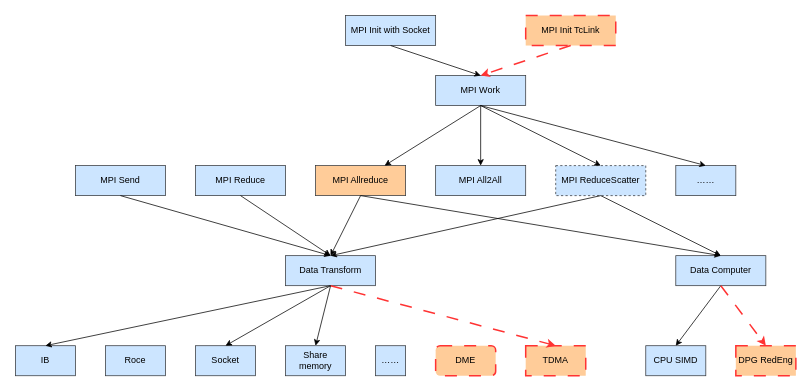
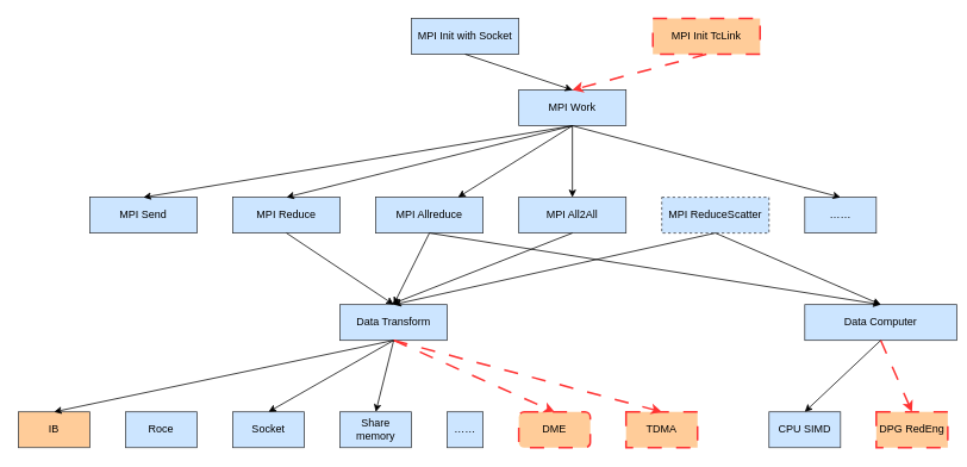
- <mxCell id="41" value="MPI Init TcLink" style="rounded=0;whiteSpace=wrap;html=1;dashed=1;dashPattern=8 8;strokeWidth=2;strokeColor=#FF3333;fillColor=#ffcc99;" vertex="1" parent="1"><mxGeometry x="700" y="20" width="120" height="40" as="geometry" /></mxCell>
+ <mxCell id="41" value="MPI Init TcLink" style="rounded=0;whiteSpace=wrap;html=1;dashed=1;dashPattern=8 8;strokeWidth=2;strokeColor=#FF3333;fillColor=#ffcc99;" vertex="1" parent="1"><mxGeometry x="730" y="20" width="120" height="40" as="geometry" /></mxCell>
- <mxCell id="22" value="" style="endArrow=classic;html=1;rounded=0;exitX=0.5;exitY=1;exitDx=0;exitDy=0;entryX=0.5;entryY=0;entryDx=0;entryDy=0;" edge="1" parent="1" source="3" target="21"><mxGeometry width="50" height="50" relative="1" as="geometry"><mxPoint x="490" y="130" as="sourcePoint" /><mxPoint x="650" y="230" as="targetPoint" /></mxGeometry></mxCell>
+ <mxCell id="9" value="" style="endArrow=classic;html=1;rounded=0;exitX=0.5;exitY=1;exitDx=0;exitDy=0;entryX=0.5;entryY=0;entryDx=0;entryDy=0;" edge="1" parent="1" source="3" target="4"><mxGeometry width="50" height="50" relative="1" as="geometry"><mxPoint x="460" y="130" as="sourcePoint" /><mxPoint x="510" y="80" as="targetPoint" /></mxGeometry></mxCell>
+ <mxCell id="10" value="" style="endArrow=classic;html=1;rounded=0;exitX=0.5;exitY=1;exitDx=0;exitDy=0;entryX=0.5;entryY=0;entryDx=0;entryDy=0;" edge="1" parent="1" source="3" target="5"><mxGeometry width="50" height="50" relative="1" as="geometry"><mxPoint x="490" y="130" as="sourcePoint" /><mxPoint x="170" y="230" as="targetPoint" /></mxGeometry></mxCell>
- <mxCell id="6" value="MPI Allreduce" style="rounded=0;whiteSpace=wrap;html=1;fillColor=#ffcc99;strokeColor=#36393d;" vertex="1" parent="1"><mxGeometry x="420" y="220" width="120" height="40" as="geometry" /></mxCell>
+ <mxCell id="6" value="MPI Allreduce" style="rounded=0;whiteSpace=wrap;html=1;fillColor=#cce5ff;strokeColor=#36393d;" vertex="1" parent="1"><mxGeometry x="420" y="220" width="120" height="40" as="geometry" /></mxCell>
+ <mxCell id="18" value="" style="endArrow=classic;html=1;rounded=0;exitX=0.5;exitY=1;exitDx=0;exitDy=0;entryX=0.479;entryY=-0.01;entryDx=0;entryDy=0;entryPerimeter=0;" edge="1" parent="1" source="7" target="14"><mxGeometry width="50" height="50" relative="1" as="geometry"><mxPoint x="490" y="270" as="sourcePoint" /><mxPoint x="570" y="350" as="targetPoint" /></mxGeometry></mxCell>
- <mxCell id="16" value="" style="endArrow=classic;html=1;rounded=0;exitX=0.5;exitY=1;exitDx=0;exitDy=0;entryX=0.5;entryY=0;entryDx=0;entryDy=0;" edge="1" parent="1" source="4" target="14"><mxGeometry width="50" height="50" relative="1" as="geometry"><mxPoint x="480" y="180" as="sourcePoint" /><mxPoint x="530" y="130" as="targetPoint" /></mxGeometry></mxCell>
- <mxCell id="15" value="Data Computer" style="rounded=0;whiteSpace=wrap;html=1;fillColor=#cce5ff;strokeColor=#36393d;" vertex="1" parent="1"><mxGeometry x="900" y="340" width="120" height="40" as="geometry" /></mxCell>
+ <mxCell id="15" value="Data Computer" style="rounded=0;whiteSpace=wrap;html=1;fillColor=#cce5ff;strokeColor=#36393d;" vertex="1" parent="1"><mxGeometry x="900" y="340" width="170" height="40" as="geometry" /></mxCell>
+ <mxCell id="31" value="" style="endArrow=classic;html=1;rounded=0;entryX=0.5;entryY=0;entryDx=0;entryDy=0;exitX=0.5;exitY=1;exitDx=0;exitDy=0;strokeWidth=2;dashed=1;dashPattern=8 8;fillColor=#e51400;strokeColor=#FF3333;" edge="1" parent="1" source="14" target="27"><mxGeometry width="50" height="50" relative="1" as="geometry"><mxPoint x="450" y="390" as="sourcePoint" /><mxPoint x="470" y="470" as="targetPoint" /></mxGeometry></mxCell>
- <mxCell id="25" value="IB" style="rounded=0;whiteSpace=wrap;html=1;fillColor=#cce5ff;strokeColor=#36393d;" vertex="1" parent="1"><mxGeometry x="20" y="460" width="80" height="40" as="geometry" /></mxCell>
+ <mxCell id="25" value="IB" style="rounded=0;whiteSpace=wrap;html=1;fillColor=#ffcc99;strokeColor=#36393d;" vertex="1" parent="1"><mxGeometry x="20" y="460" width="80" height="40" as="geometry" /></mxCell>
